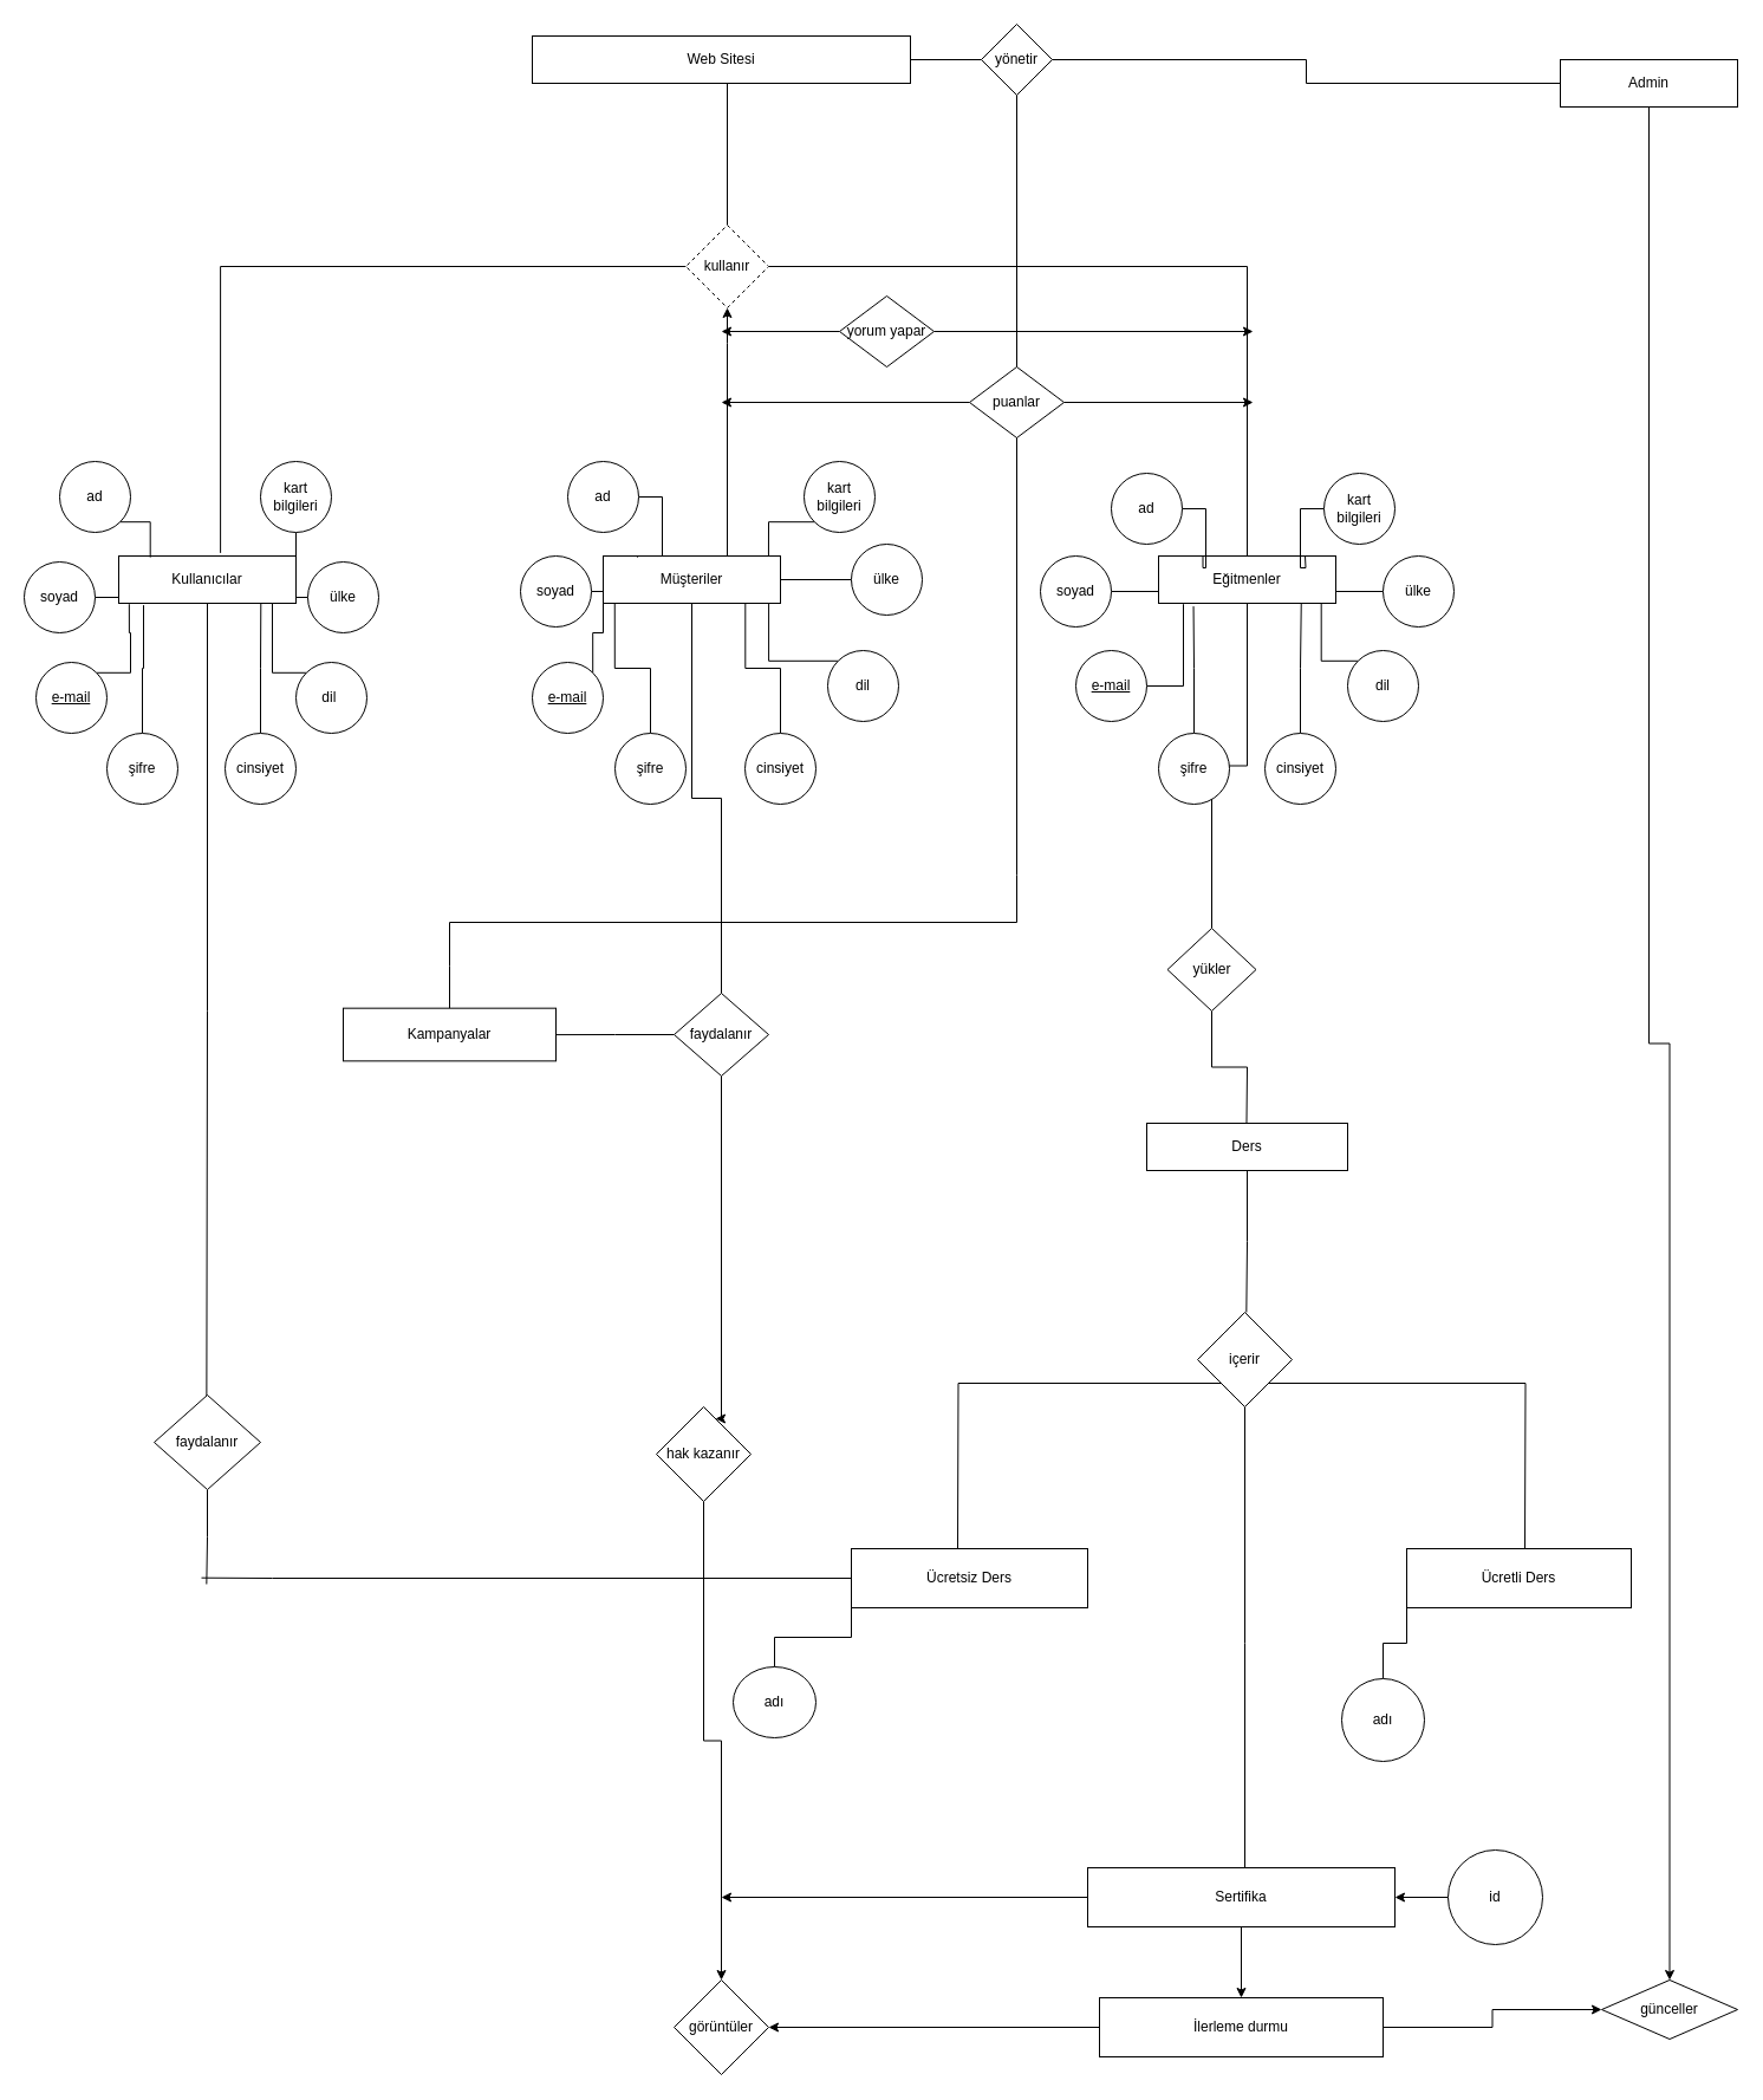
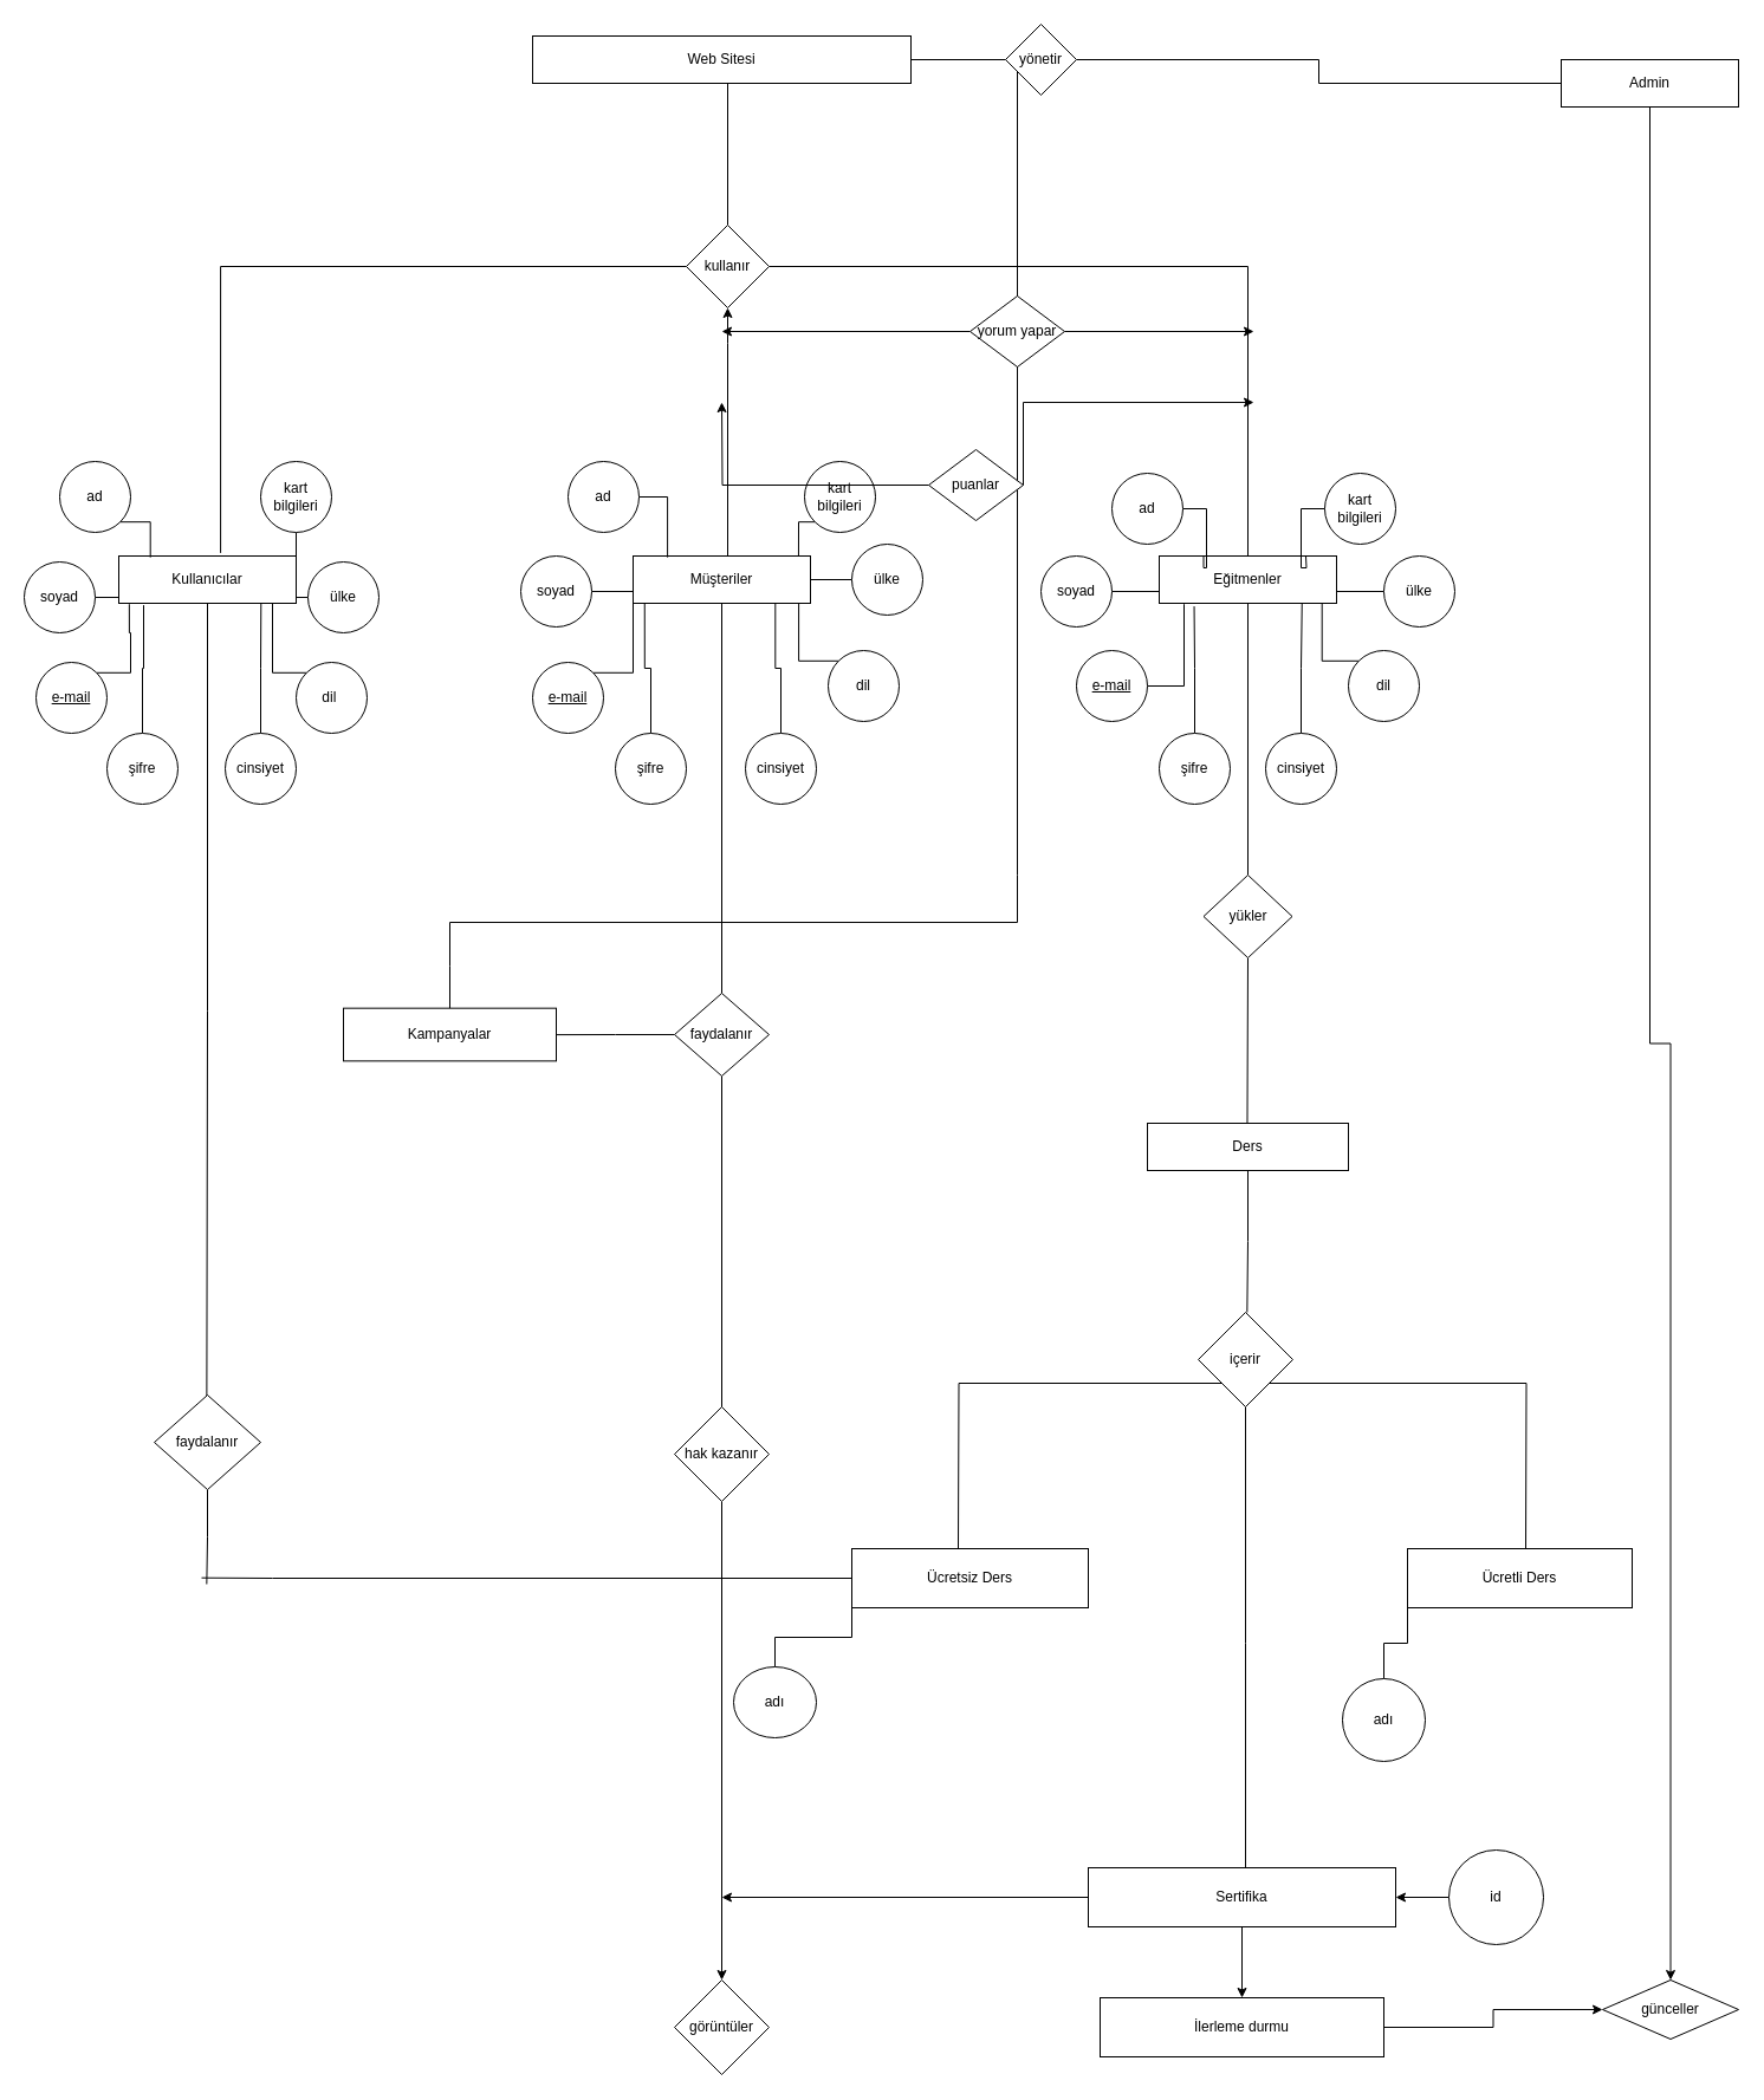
- <mxCell id="18" value="yönetir" style="rhombus;whiteSpace=wrap;html=1;" parent="1" vertex="1"><mxGeometry x="830" y="20" width="60" height="60" as="geometry" /></mxCell>
+ <mxCell id="18" value="yönetir" style="rhombus;whiteSpace=wrap;html=1;" parent="1" vertex="1"><mxGeometry x="850" y="20" width="60" height="60" as="geometry" /></mxCell>
- <mxCell id="16" value="kullanır" style="rhombus;whiteSpace=wrap;html=1;dashed=1;" parent="1" vertex="1"><mxGeometry x="580" y="190" width="70" height="70" as="geometry" /></mxCell>
+ <mxCell id="16" value="kullanır" style="rhombus;whiteSpace=wrap;html=1;" parent="1" vertex="1"><mxGeometry x="580" y="190" width="70" height="70" as="geometry" /></mxCell>
- <mxCell id="102" value="yorum yapar" style="rhombus;whiteSpace=wrap;html=1;" vertex="1" parent="1"><mxGeometry x="710" y="250" width="80" height="60" as="geometry" /></mxCell>
+ <mxCell id="102" value="yorum yapar" style="rhombus;whiteSpace=wrap;html=1;" vertex="1" parent="1"><mxGeometry x="820" y="250" width="80" height="60" as="geometry" /></mxCell>
- <mxCell id="99" value="puanlar" style="rhombus;whiteSpace=wrap;html=1;" vertex="1" parent="1"><mxGeometry x="820" y="310" width="80" height="60" as="geometry" /></mxCell>
+ <mxCell id="99" value="puanlar" style="rhombus;whiteSpace=wrap;html=1;" vertex="1" parent="1"><mxGeometry x="785" y="380" width="80" height="60" as="geometry" /></mxCell>
- <mxCell id="11" value="Müşteriler" style="rounded=0;whiteSpace=wrap;html=1;" parent="1" vertex="1"><mxGeometry x="510" y="470" width="150" height="40" as="geometry" /></mxCell>
+ <mxCell id="11" value="Müşteriler" style="rounded=0;whiteSpace=wrap;html=1;" parent="1" vertex="1"><mxGeometry x="535" y="470" width="150" height="40" as="geometry" /></mxCell>
- <mxCell id="69" value="yükler" style="rhombus;whiteSpace=wrap;html=1;" parent="1" vertex="1"><mxGeometry x="987.5" y="785" width="75" height="70" as="geometry" /></mxCell>
+ <mxCell id="69" value="yükler" style="rhombus;whiteSpace=wrap;html=1;" parent="1" vertex="1"><mxGeometry x="1017.5" y="740" width="75" height="70" as="geometry" /></mxCell>
- <mxCell id="96" value="hak kazanır" style="rhombus;whiteSpace=wrap;html=1;" vertex="1" parent="1"><mxGeometry x="555" y="1190" width="80" height="80" as="geometry" /></mxCell>
+ <mxCell id="96" value="hak kazanır" style="rhombus;whiteSpace=wrap;html=1;" vertex="1" parent="1"><mxGeometry x="570" y="1190" width="80" height="80" as="geometry" /></mxCell>
- <mxCell id="105" style="edgeStyle=orthogonalEdgeStyle;rounded=0;orthogonalLoop=1;jettySize=auto;html=1;" edge="1" parent="1" source="106" target="107"><mxGeometry relative="1" as="geometry" /></mxCell>
